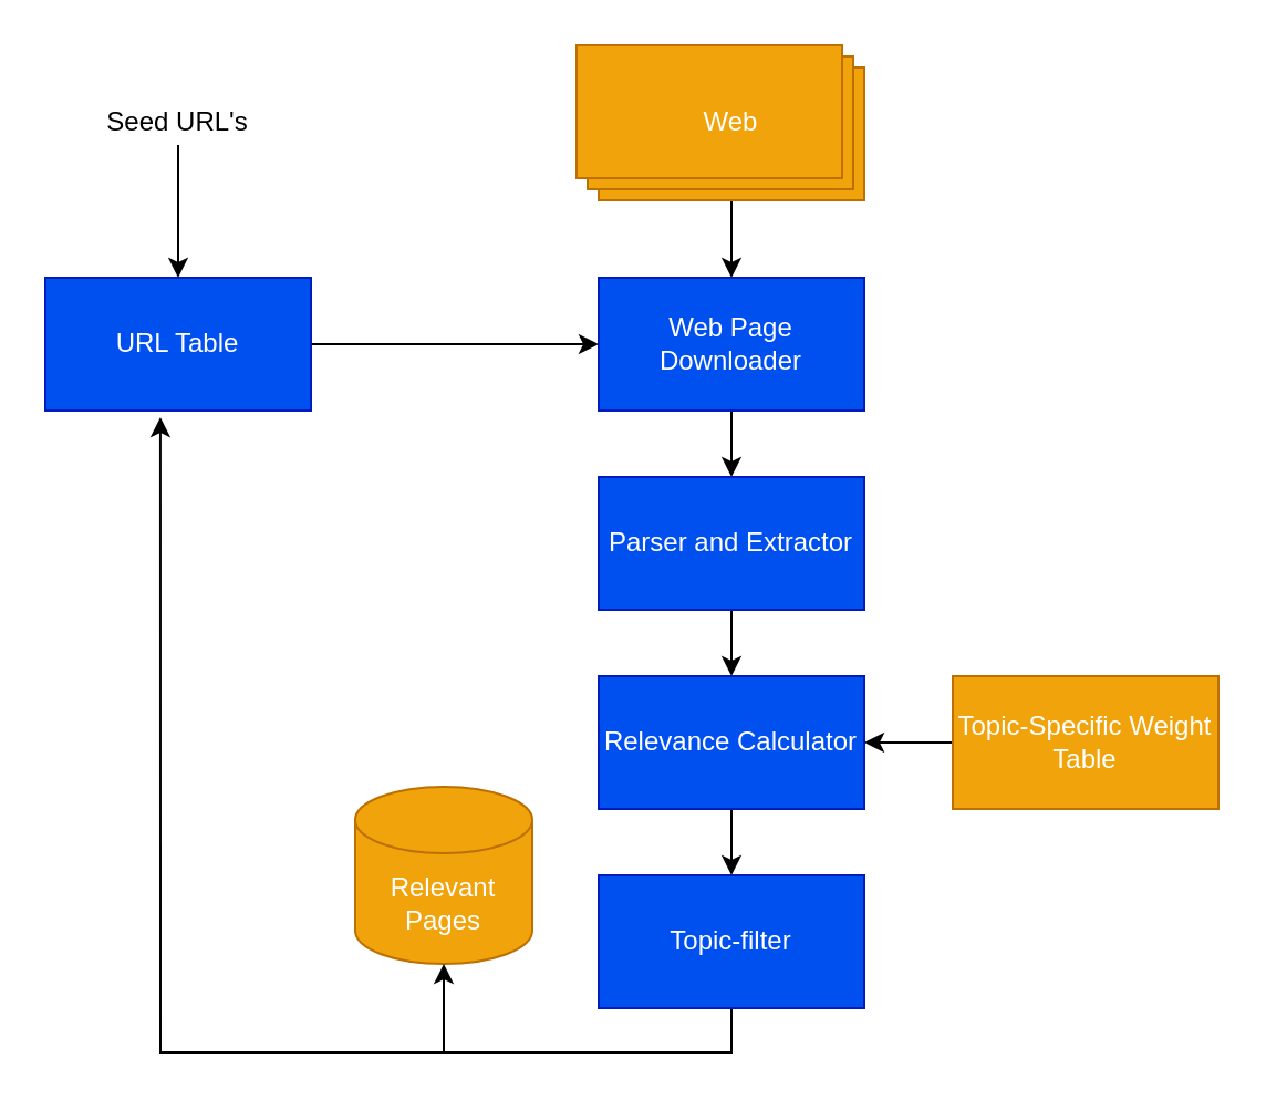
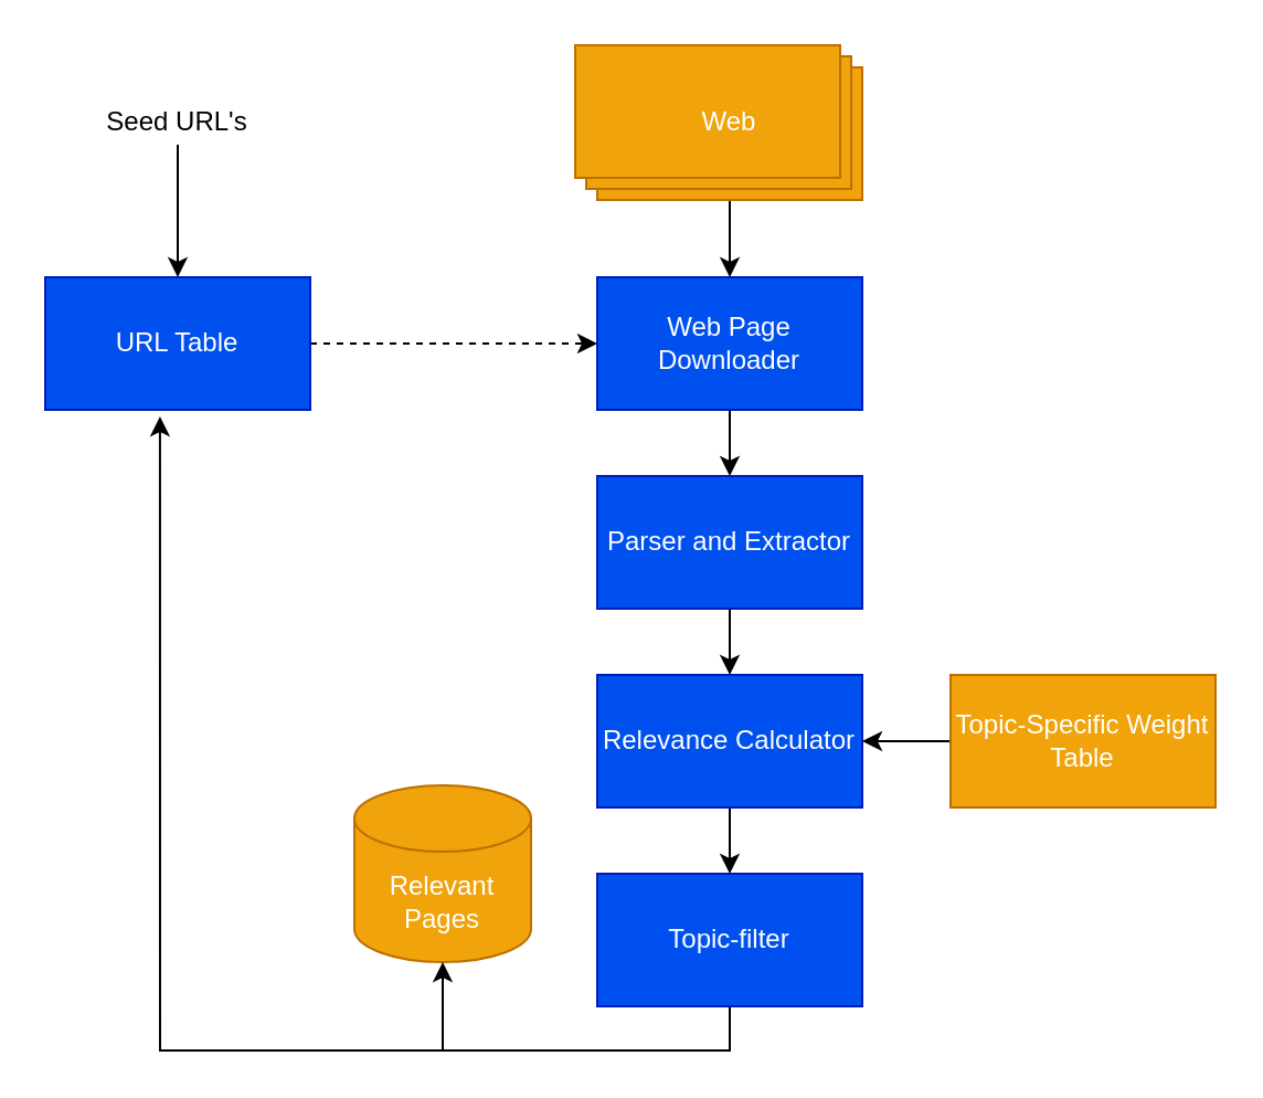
- <mxCell id="13" style="edgeStyle=orthogonalEdgeStyle;rounded=0;orthogonalLoop=1;jettySize=auto;html=1;exitX=1;exitY=0.5;exitDx=0;exitDy=0;entryX=0;entryY=0.5;entryDx=0;entryDy=0;" edge="1" parent="1" source="14" target="3"><mxGeometry relative="1" as="geometry" /></mxCell>
+ <mxCell id="13" style="edgeStyle=orthogonalEdgeStyle;rounded=0;orthogonalLoop=1;jettySize=auto;html=1;exitX=1;exitY=0.5;exitDx=0;exitDy=0;entryX=0;entryY=0.5;entryDx=0;entryDy=0;dashed=1;" edge="1" parent="1" source="14" target="3"><mxGeometry relative="1" as="geometry" /></mxCell>
